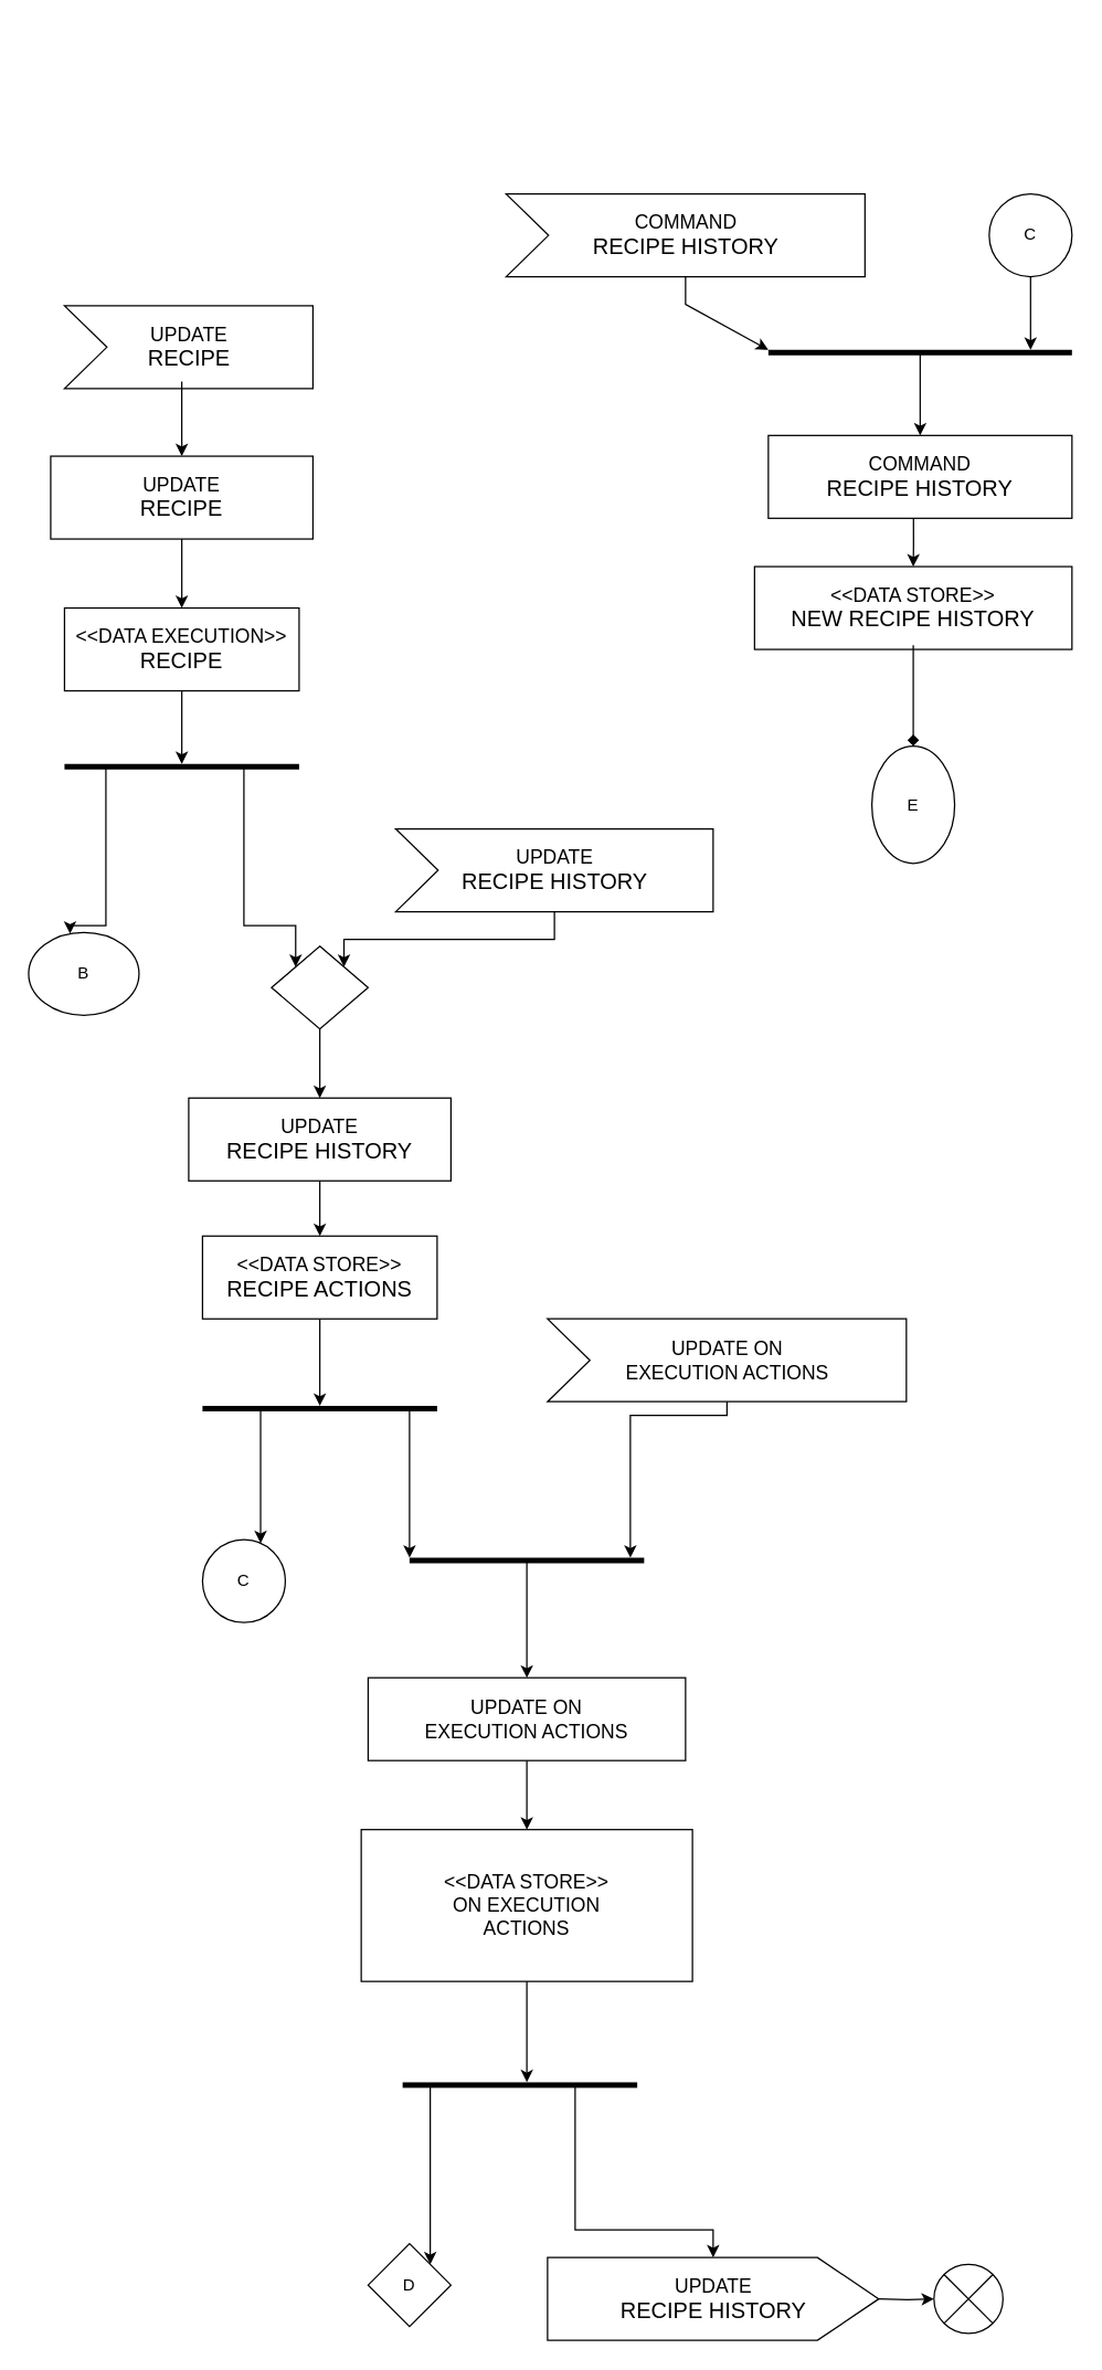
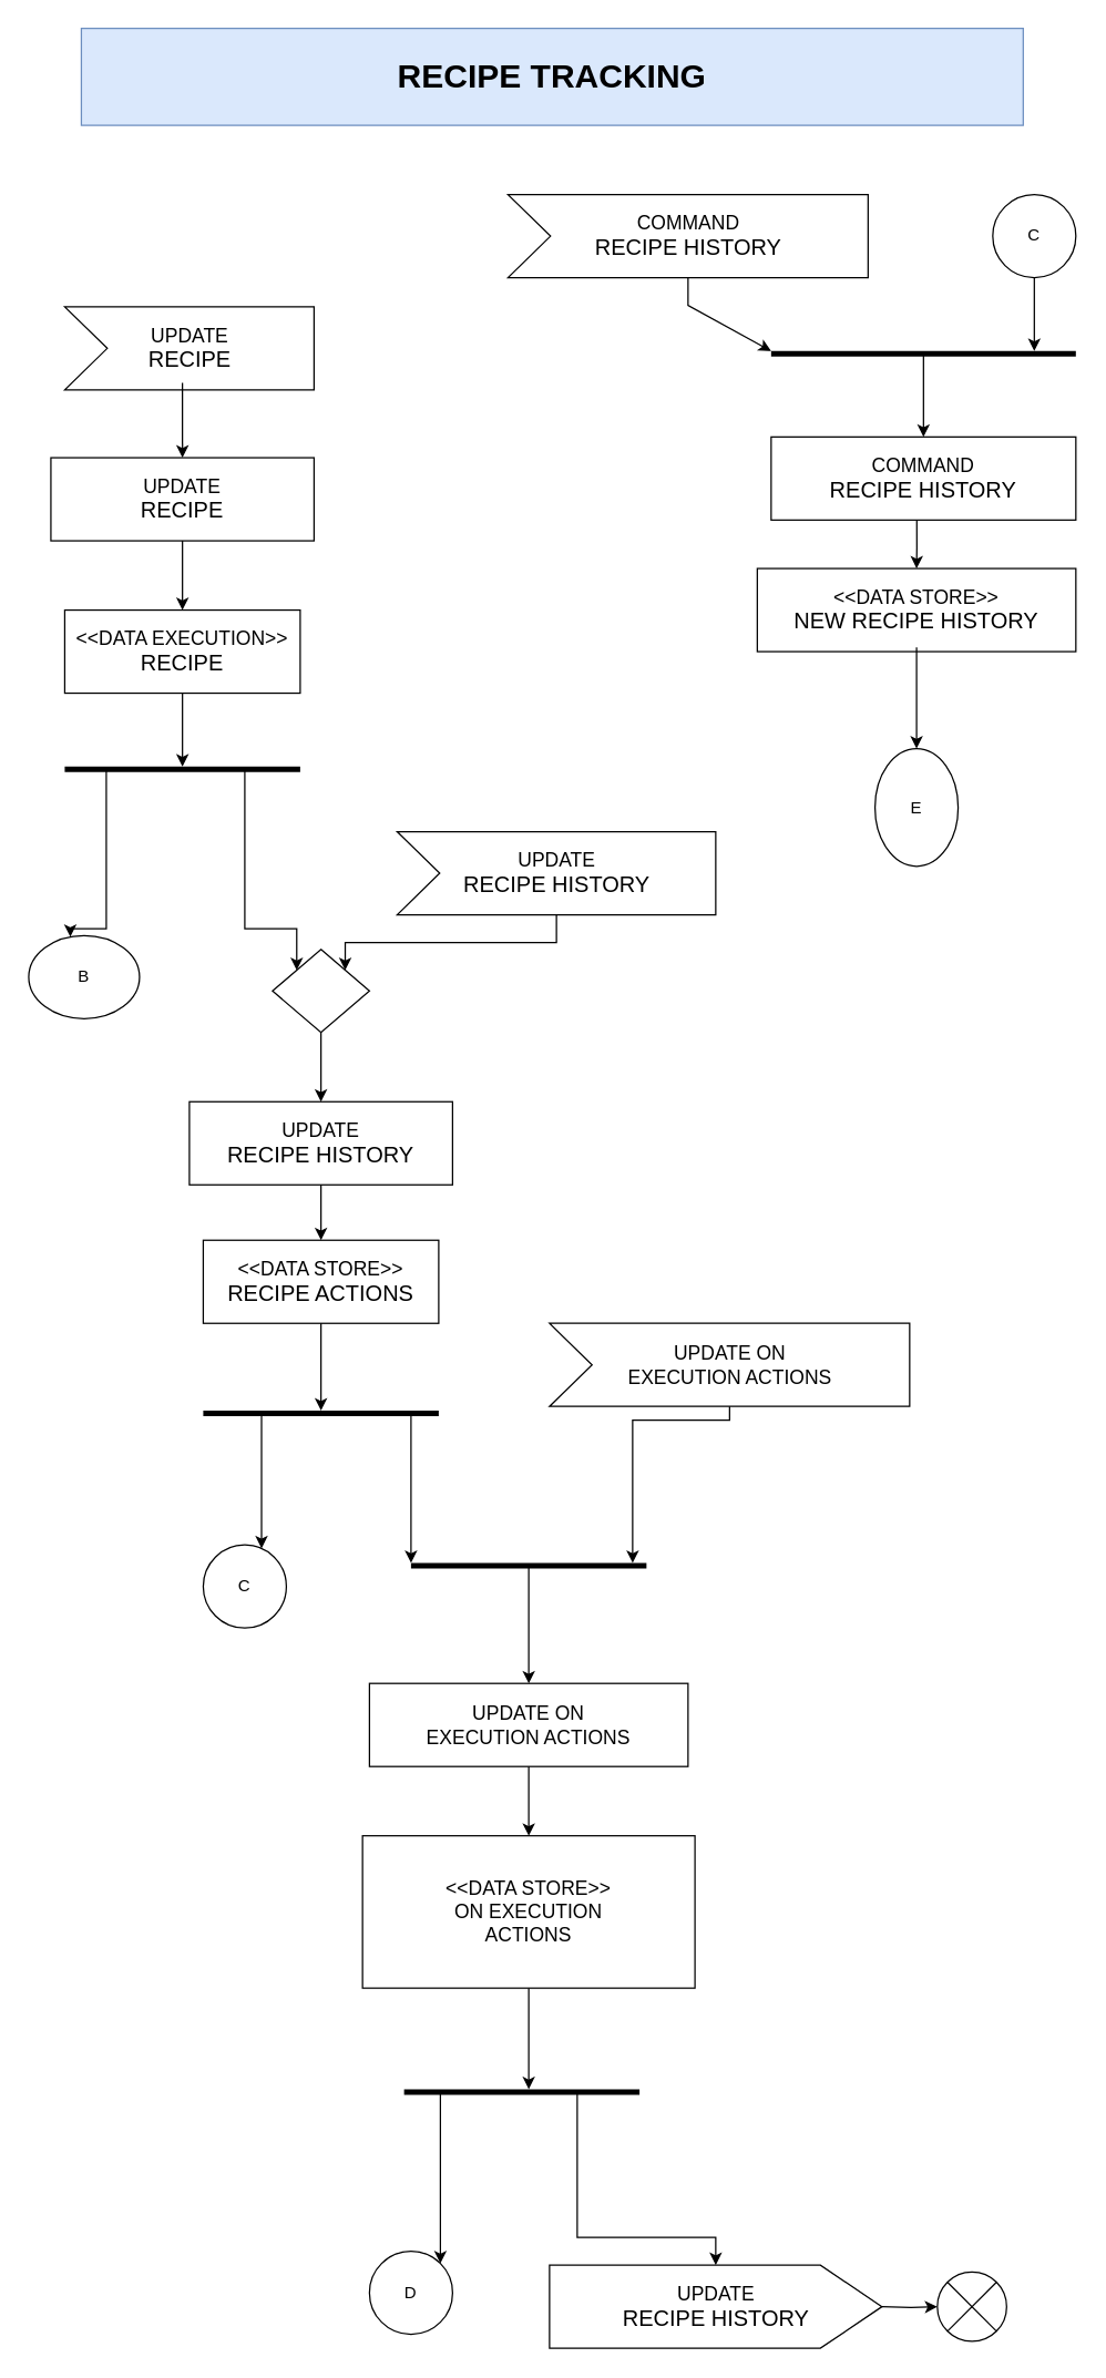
+ <mxCell id="2" value="&lt;font style=&quot;font-size: 24px;&quot;&gt;&lt;b&gt;RECIPE TRACKING&lt;/b&gt;&lt;/font&gt;" style="text;html=1;align=center;verticalAlign=middle;whiteSpace=wrap;rounded=0;fillColor=#dae8fc;strokeColor=#6c8ebf;" parent="1" vertex="1"><mxGeometry x="58" y="20" width="680" height="70" as="geometry" /></mxCell>
- <mxCell id="9" value="" style="edgeStyle=orthogonalEdgeStyle;rounded=0;orthogonalLoop=1;jettySize=auto;html=1;fillColor=none;exitX=0.5;exitY=0.95;exitDx=0;exitDy=0;exitPerimeter=0;endArrow=diamond;" edge="1" parent="1" source="10" target="22"><mxGeometry relative="1" as="geometry" /></mxCell>
+ <mxCell id="9" value="" style="edgeStyle=orthogonalEdgeStyle;rounded=0;orthogonalLoop=1;jettySize=auto;html=1;fillColor=none;exitX=0.5;exitY=0.95;exitDx=0;exitDy=0;exitPerimeter=0;" edge="1" parent="1" source="10" target="22"><mxGeometry relative="1" as="geometry" /></mxCell>
- <mxCell id="26" value="D" style="rhombus;whiteSpace=wrap;html=1;aspect=fixed;fillColor=none;" vertex="1" parent="1"><mxGeometry x="266" y="1625" width="60" height="60" as="geometry" /></mxCell>
+ <mxCell id="26" value="D" style="ellipse;whiteSpace=wrap;html=1;aspect=fixed;fillColor=none;rounded=0;" vertex="1" parent="1"><mxGeometry x="266" y="1625" width="60" height="60" as="geometry" /></mxCell>
